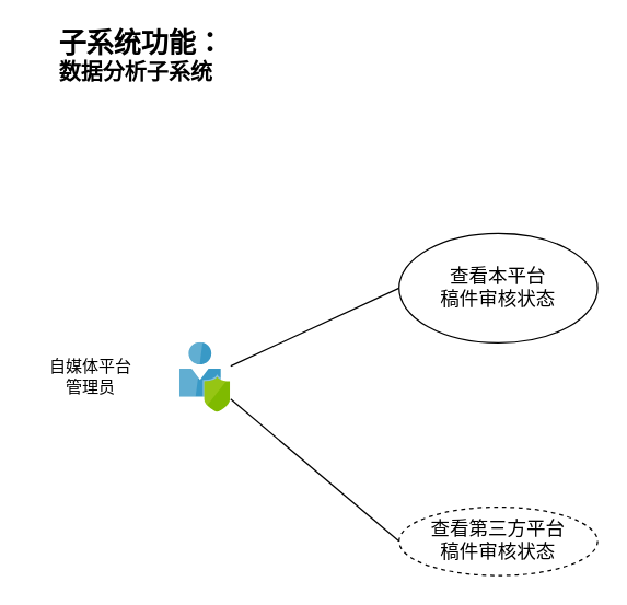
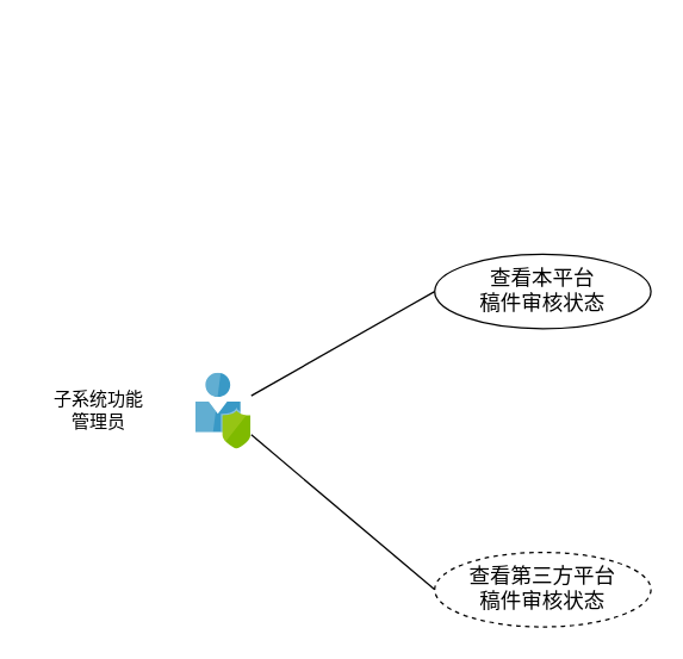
- <mxCell id="7" value="&lt;font style=&quot;font-size: 20px&quot;&gt;子系统功能：&lt;/font&gt;&lt;br style=&quot;font-size: 16px&quot;&gt;数据分析子系统" style="text;html=1;strokeColor=none;fillColor=none;align=left;verticalAlign=middle;whiteSpace=wrap;rounded=0;fontFamily=SF Mono;fontStyle=1;fontSize=16;" parent="1" vertex="1"><mxGeometry x="41" y="20" width="200" height="40" as="geometry" /></mxCell>
- <mxCell id="6" value="查看本平台&lt;br&gt;稿件审核状态" style="ellipse;whiteSpace=wrap;html=1;fontFamily=SF Mono;fontSize=14;" parent="1" vertex="1"><mxGeometry x="291" y="170" width="145" height="80" as="geometry" /></mxCell>
+ <mxCell id="6" value="查看本平台&lt;br&gt;稿件审核状态" style="ellipse;whiteSpace=wrap;html=1;fontFamily=SF Mono;fontSize=14;" parent="1" vertex="1"><mxGeometry x="291" y="170" width="145" height="50" as="geometry" /></mxCell>
- <mxCell id="5" value="自媒体平台&lt;br&gt;管理员" style="text;html=1;strokeColor=none;fillColor=none;align=center;verticalAlign=middle;whiteSpace=wrap;rounded=0;fontFamily=SF Mono;fontStyle=0" parent="1" vertex="1"><mxGeometry x="20.5" y="260" width="90" height="30" as="geometry" /></mxCell>
+ <mxCell id="5" value="子系统功能&lt;br&gt;管理员" style="text;html=1;strokeColor=none;fillColor=none;align=center;verticalAlign=middle;whiteSpace=wrap;rounded=0;fontFamily=SF Mono;fontStyle=0" parent="1" vertex="1"><mxGeometry x="20.5" y="260" width="90" height="30" as="geometry" /></mxCell>
